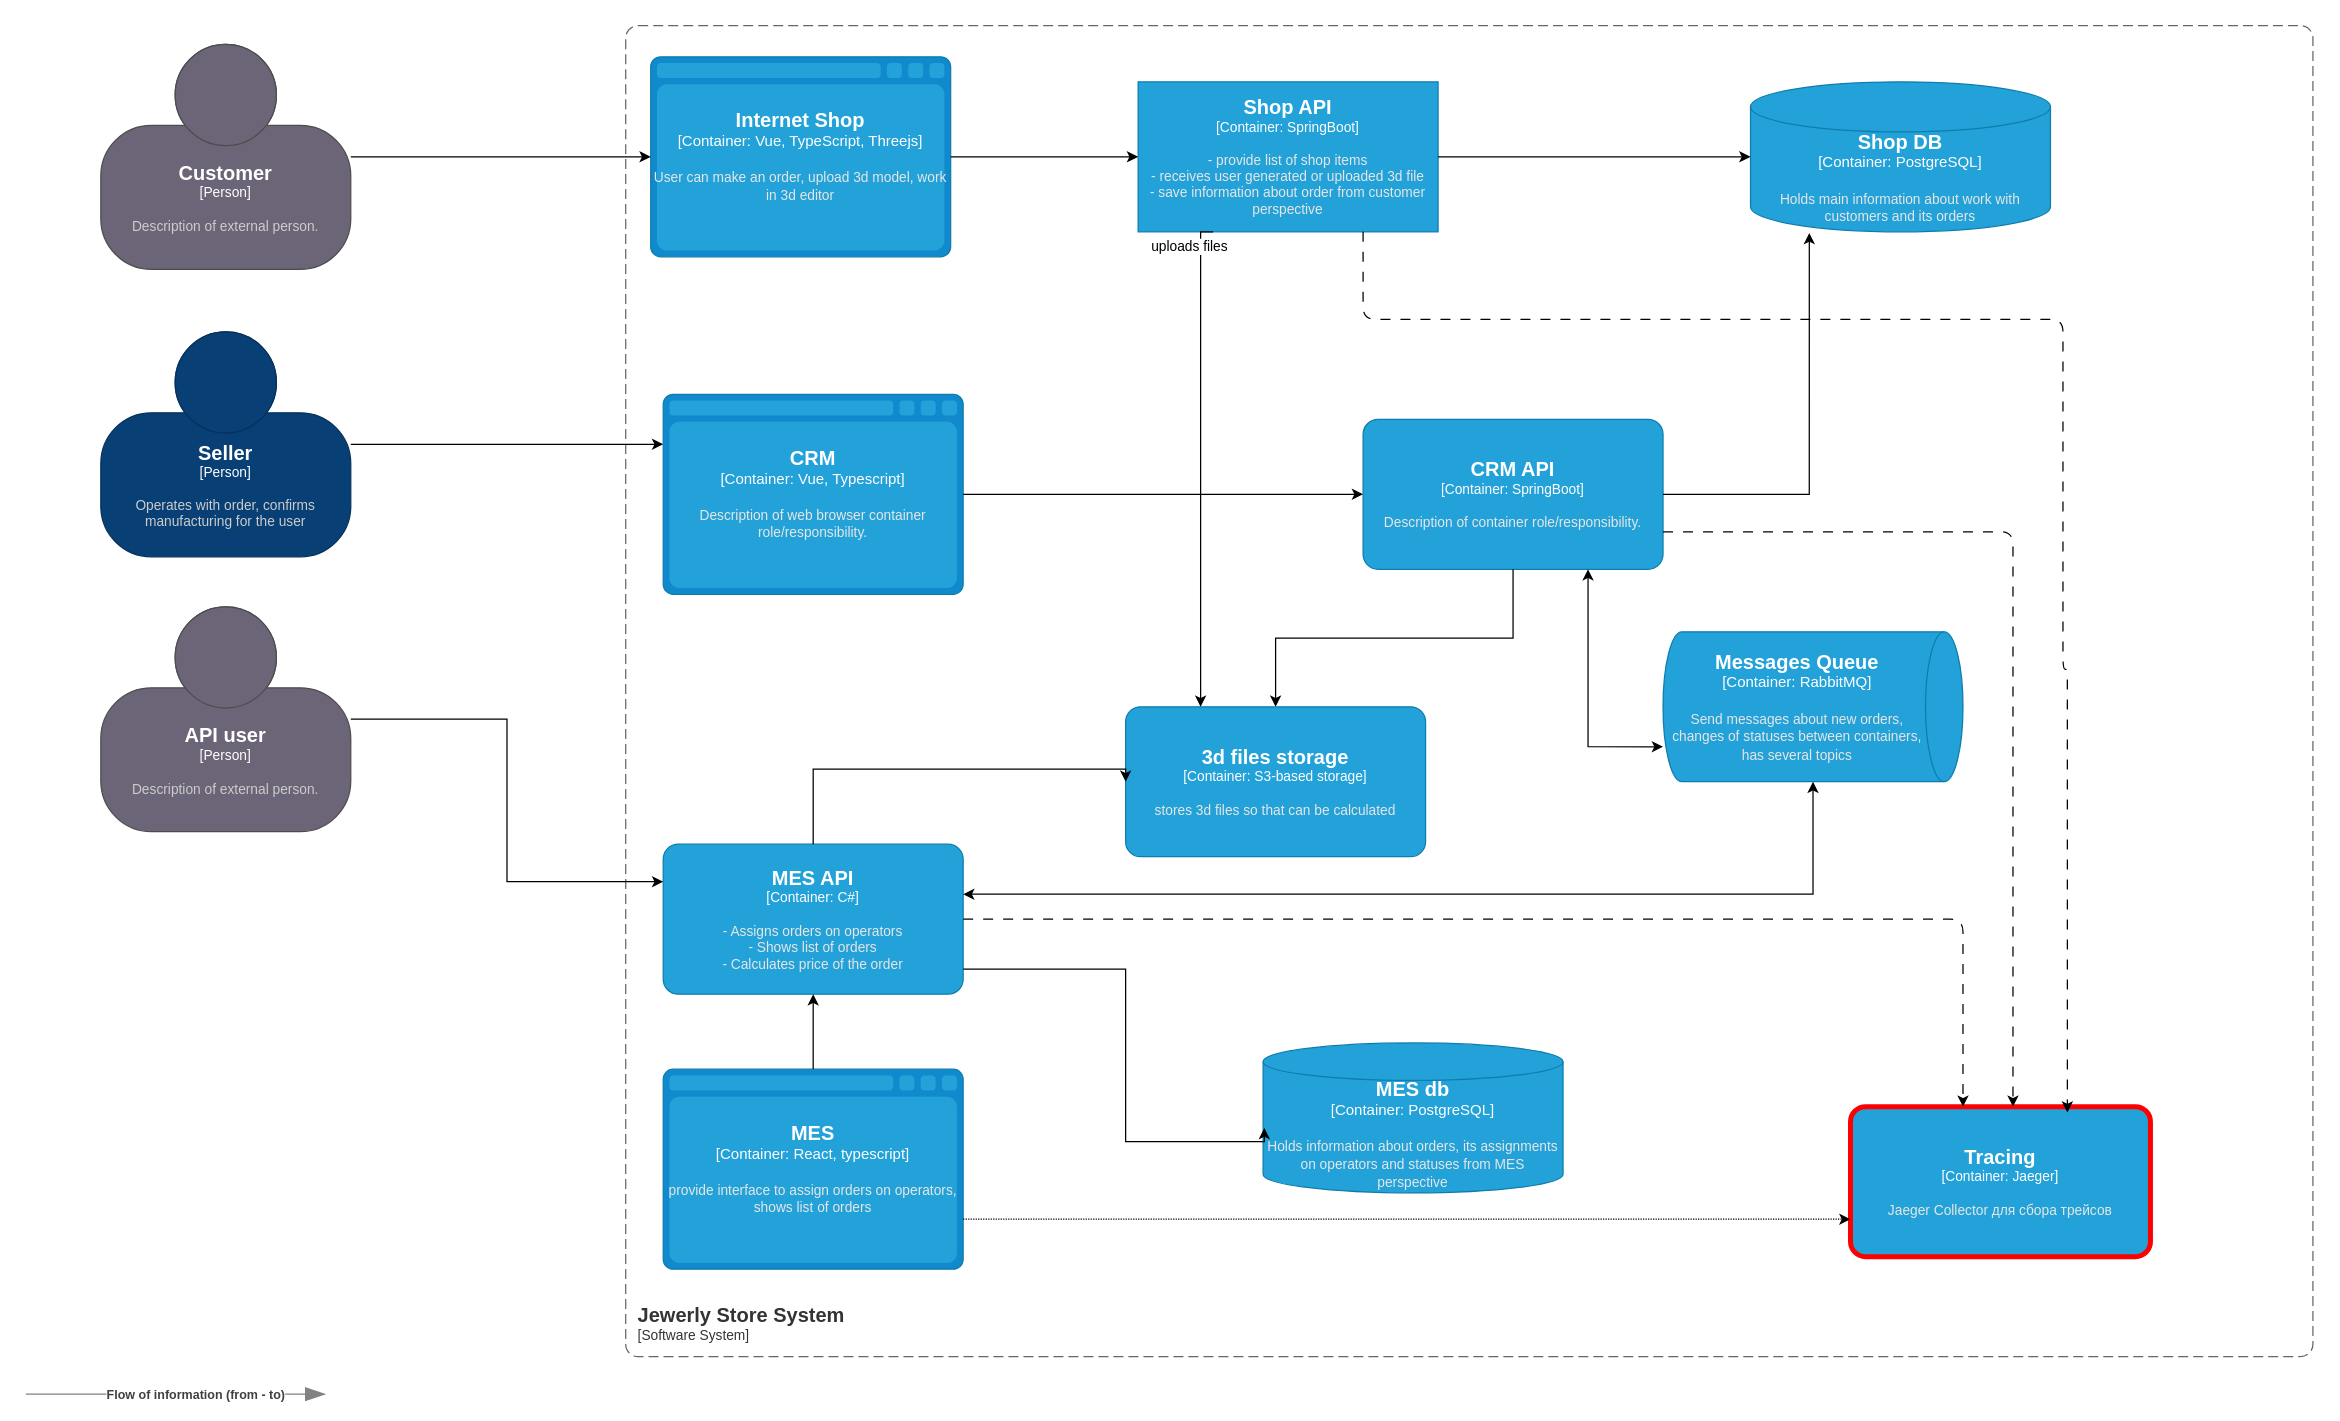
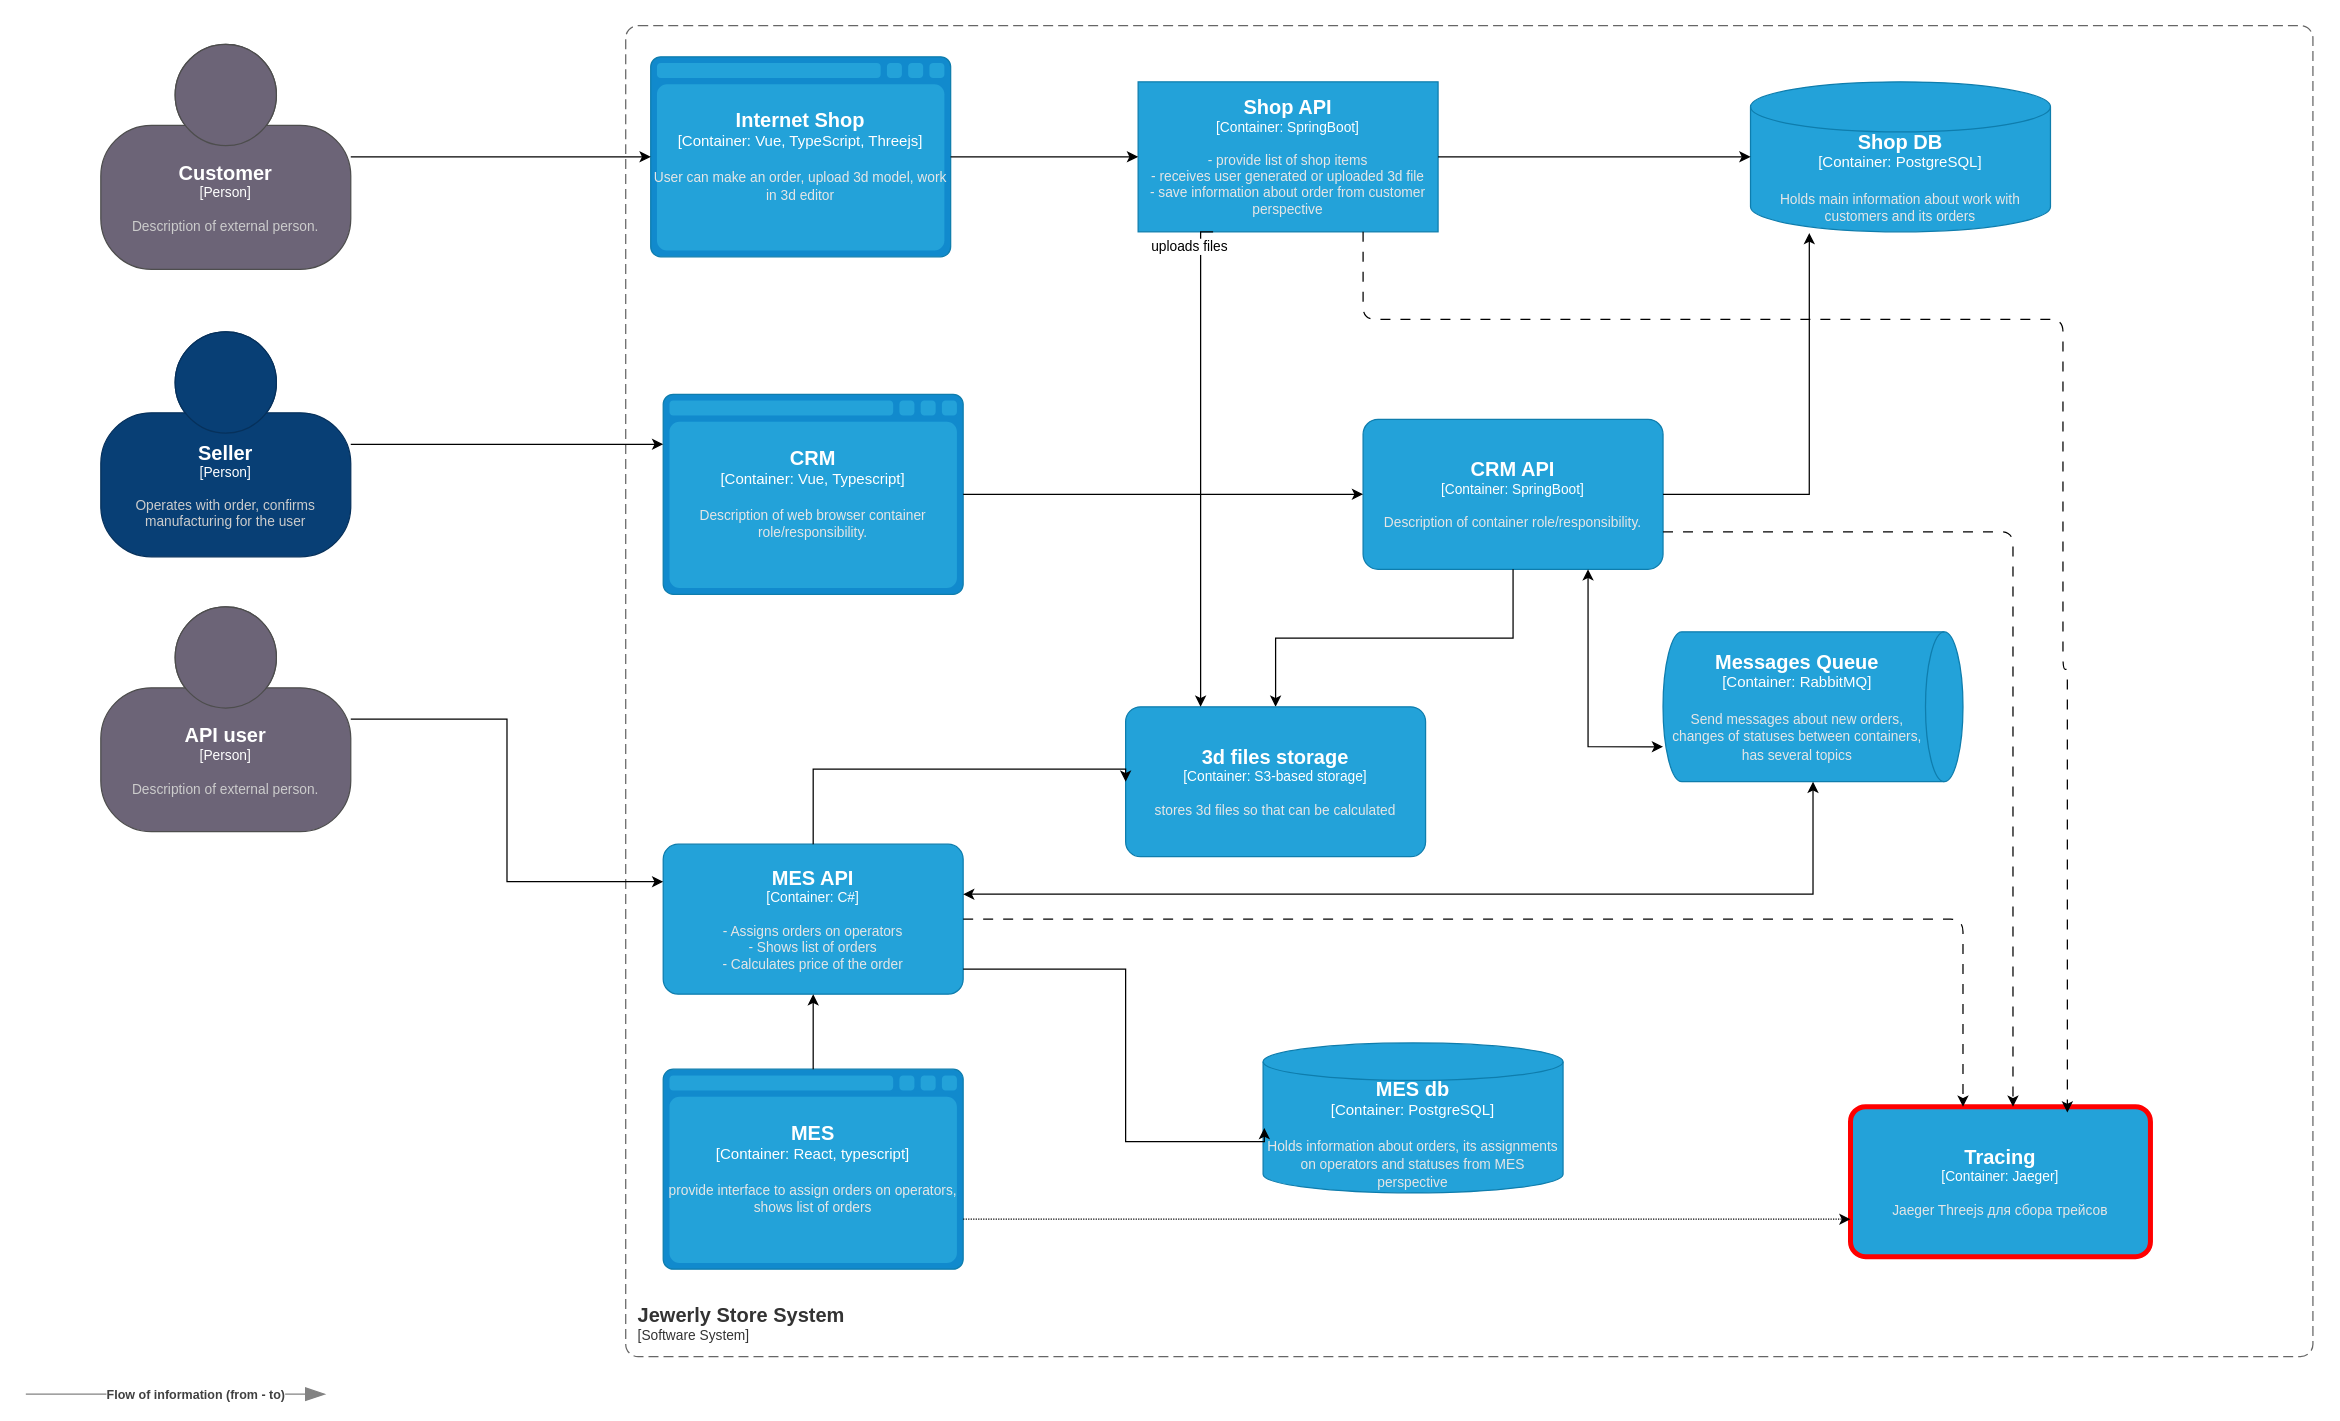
- <mxCell id="32" value="&lt;font style=&quot;font-size: 16px&quot;&gt;&lt;b&gt;Tracing&lt;/b&gt;&lt;/font&gt;&lt;div&gt;[Container: Jaeger]&lt;/div&gt;&lt;br&gt;&lt;div&gt;&lt;font style=&quot;font-size: 11px&quot;&gt;&lt;font color=&quot;#E6E6E6&quot;&gt;Jaeger Collector для сбора трейсов&lt;/font&gt;&lt;/div&gt;" style="rounded=1;whiteSpace=wrap;html=1;fontSize=11;labelBackgroundColor=none;fillColor=#23A2D9;fontColor=#ffffff;align=center;arcSize=10;strokeColor=light-dark(#FF0000,#45A4CE);metaEdit=1;resizable=0;points=[[0.25,0,0],[0.5,0,0],[0.75,0,0],[1,0.25,0],[1,0.5,0],[1,0.75,0],[0.75,1,0],[0.5,1,0],[0.25,1,0],[0,0.75,0],[0,0.5,0],[0,0.25,0]];strokeWidth=4;" vertex="1" parent="1"><mxGeometry x="1480" y="885" width="240" height="120" as="geometry" /></mxCell>
+ <mxCell id="32" value="&lt;font style=&quot;font-size: 16px&quot;&gt;&lt;b&gt;Tracing&lt;/b&gt;&lt;/font&gt;&lt;div&gt;[Container: Jaeger]&lt;/div&gt;&lt;br&gt;&lt;div&gt;&lt;font style=&quot;font-size: 11px&quot;&gt;&lt;font color=&quot;#E6E6E6&quot;&gt;Jaeger Threejs для сбора трейсов&lt;/font&gt;&lt;/div&gt;" style="rounded=1;whiteSpace=wrap;html=1;fontSize=11;labelBackgroundColor=none;fillColor=#23A2D9;fontColor=#ffffff;align=center;arcSize=10;strokeColor=light-dark(#FF0000,#45A4CE);metaEdit=1;resizable=0;points=[[0.25,0,0],[0.5,0,0],[0.75,0,0],[1,0.25,0],[1,0.5,0],[1,0.75,0],[0.75,1,0],[0.5,1,0],[0.25,1,0],[0,0.75,0],[0,0.5,0],[0,0.25,0]];strokeWidth=4;" vertex="1" parent="1"><mxGeometry x="1480" y="885" width="240" height="120" as="geometry" /></mxCell>
